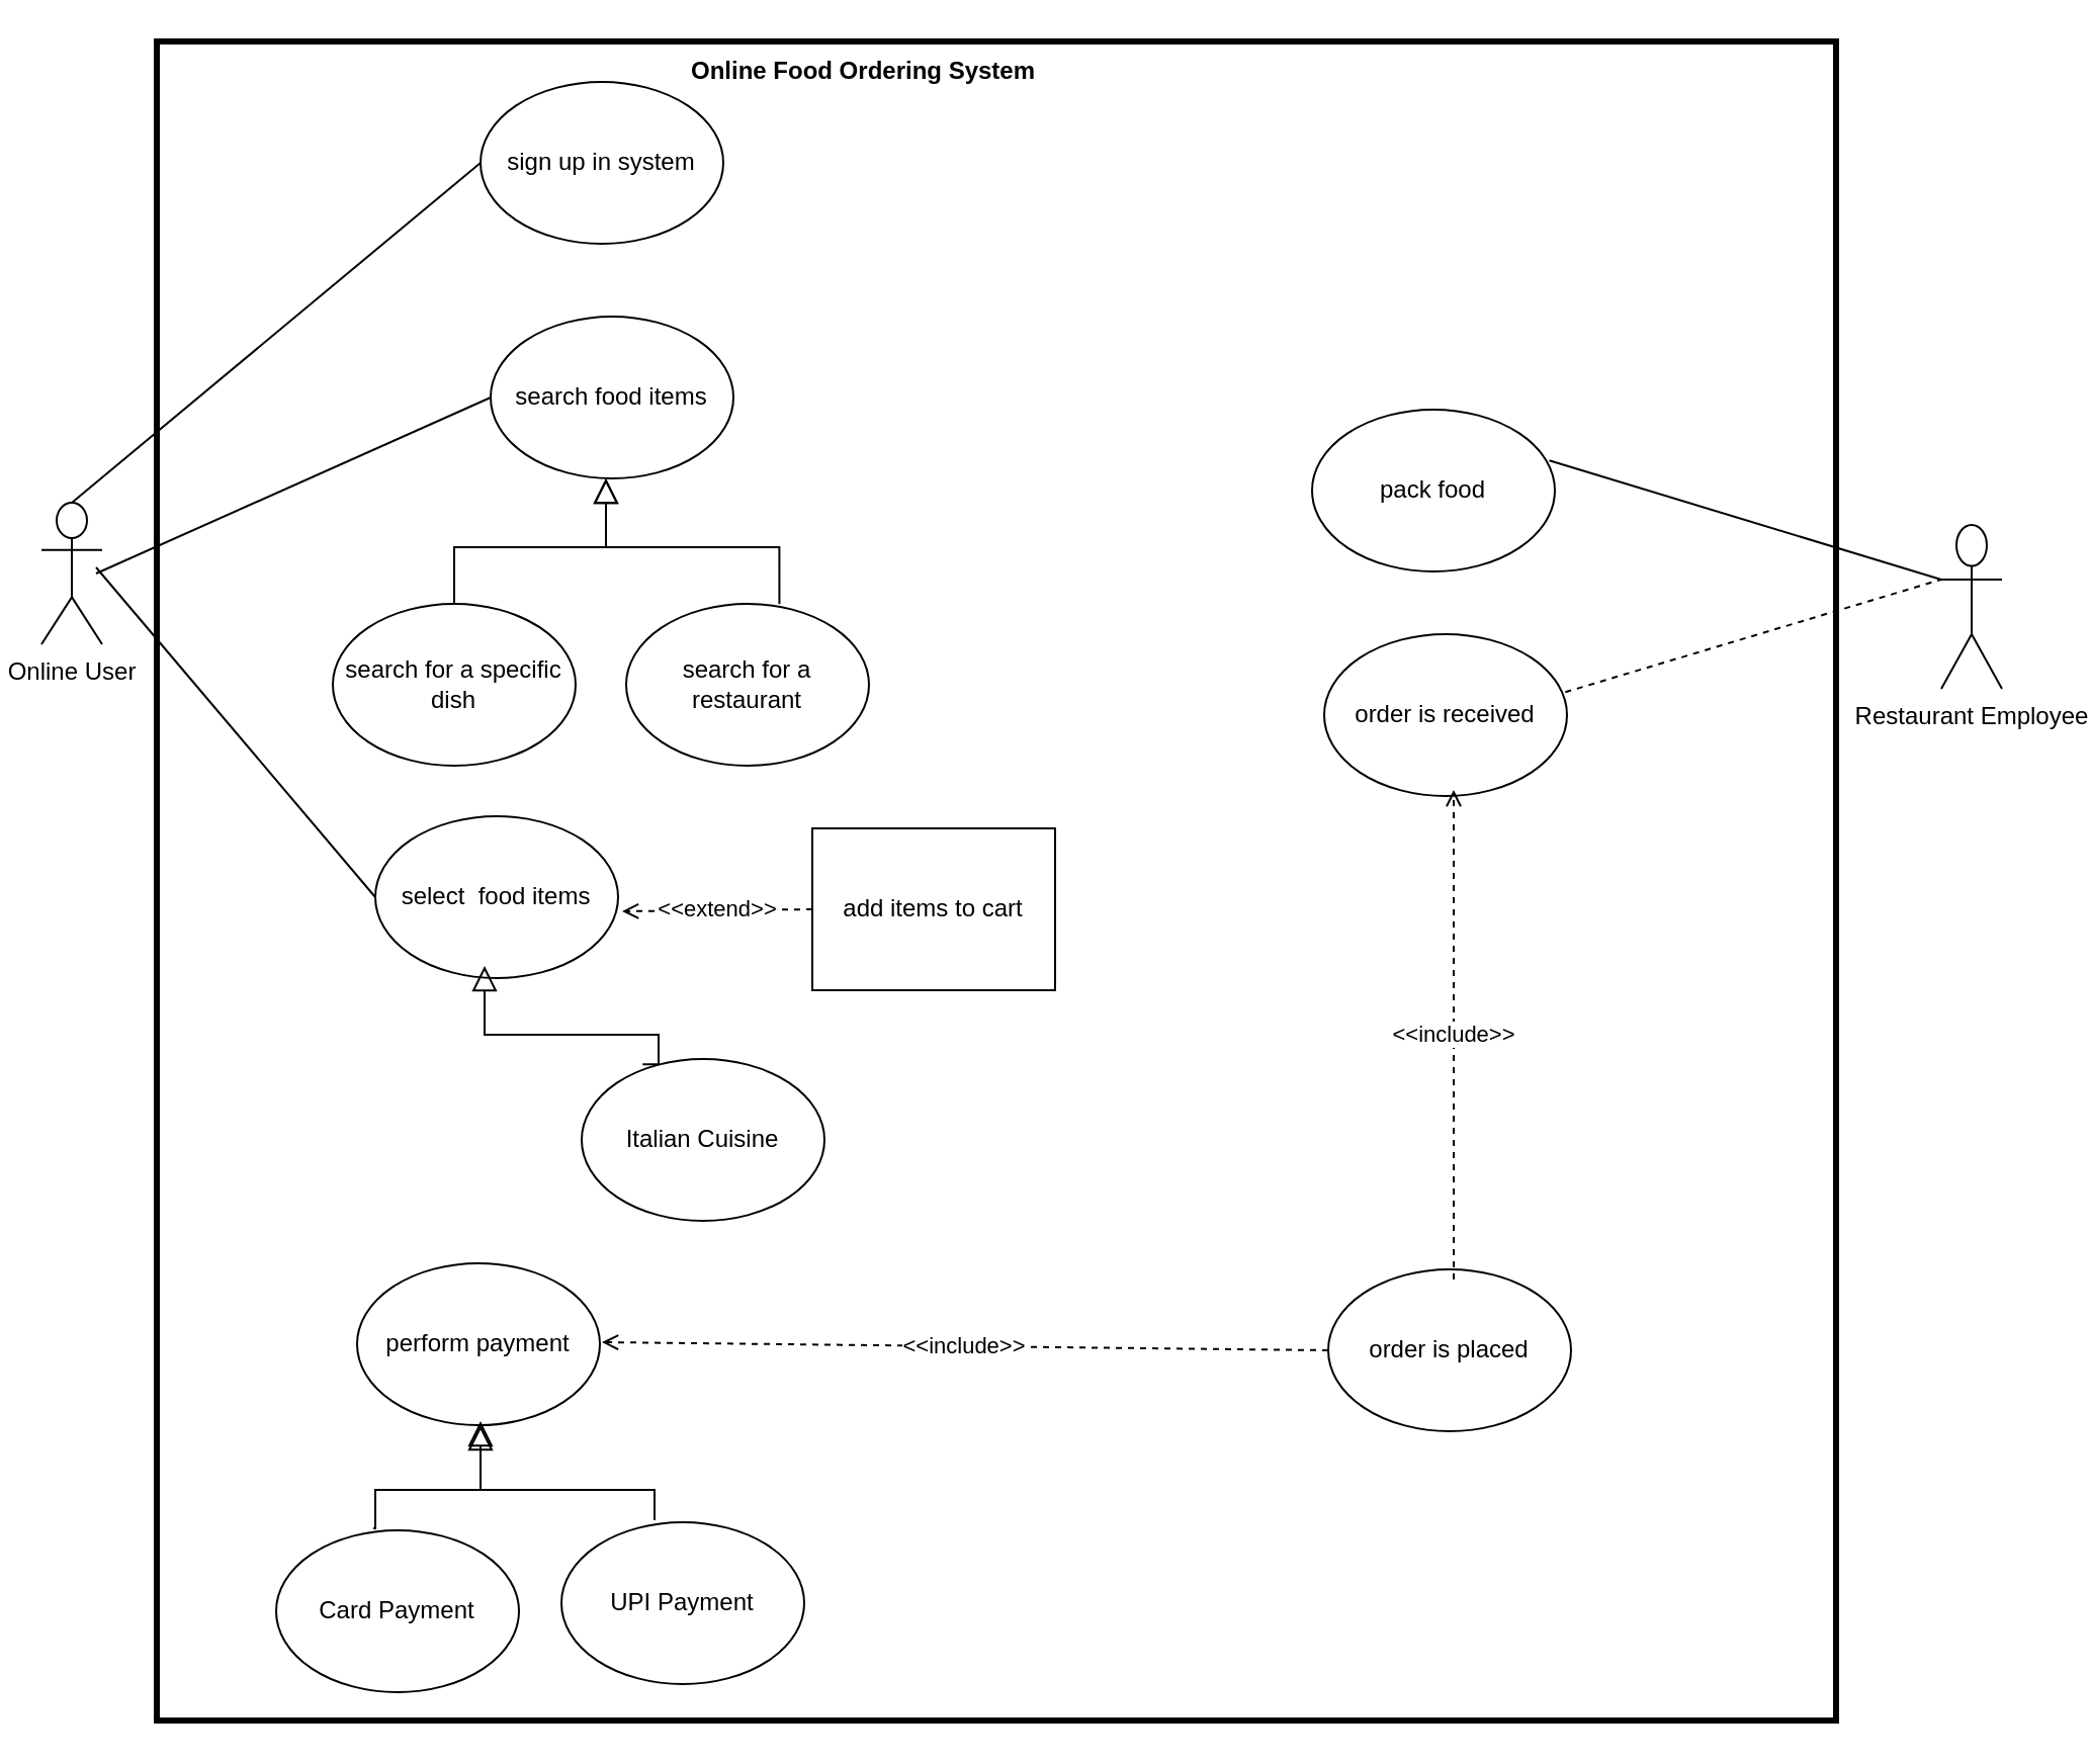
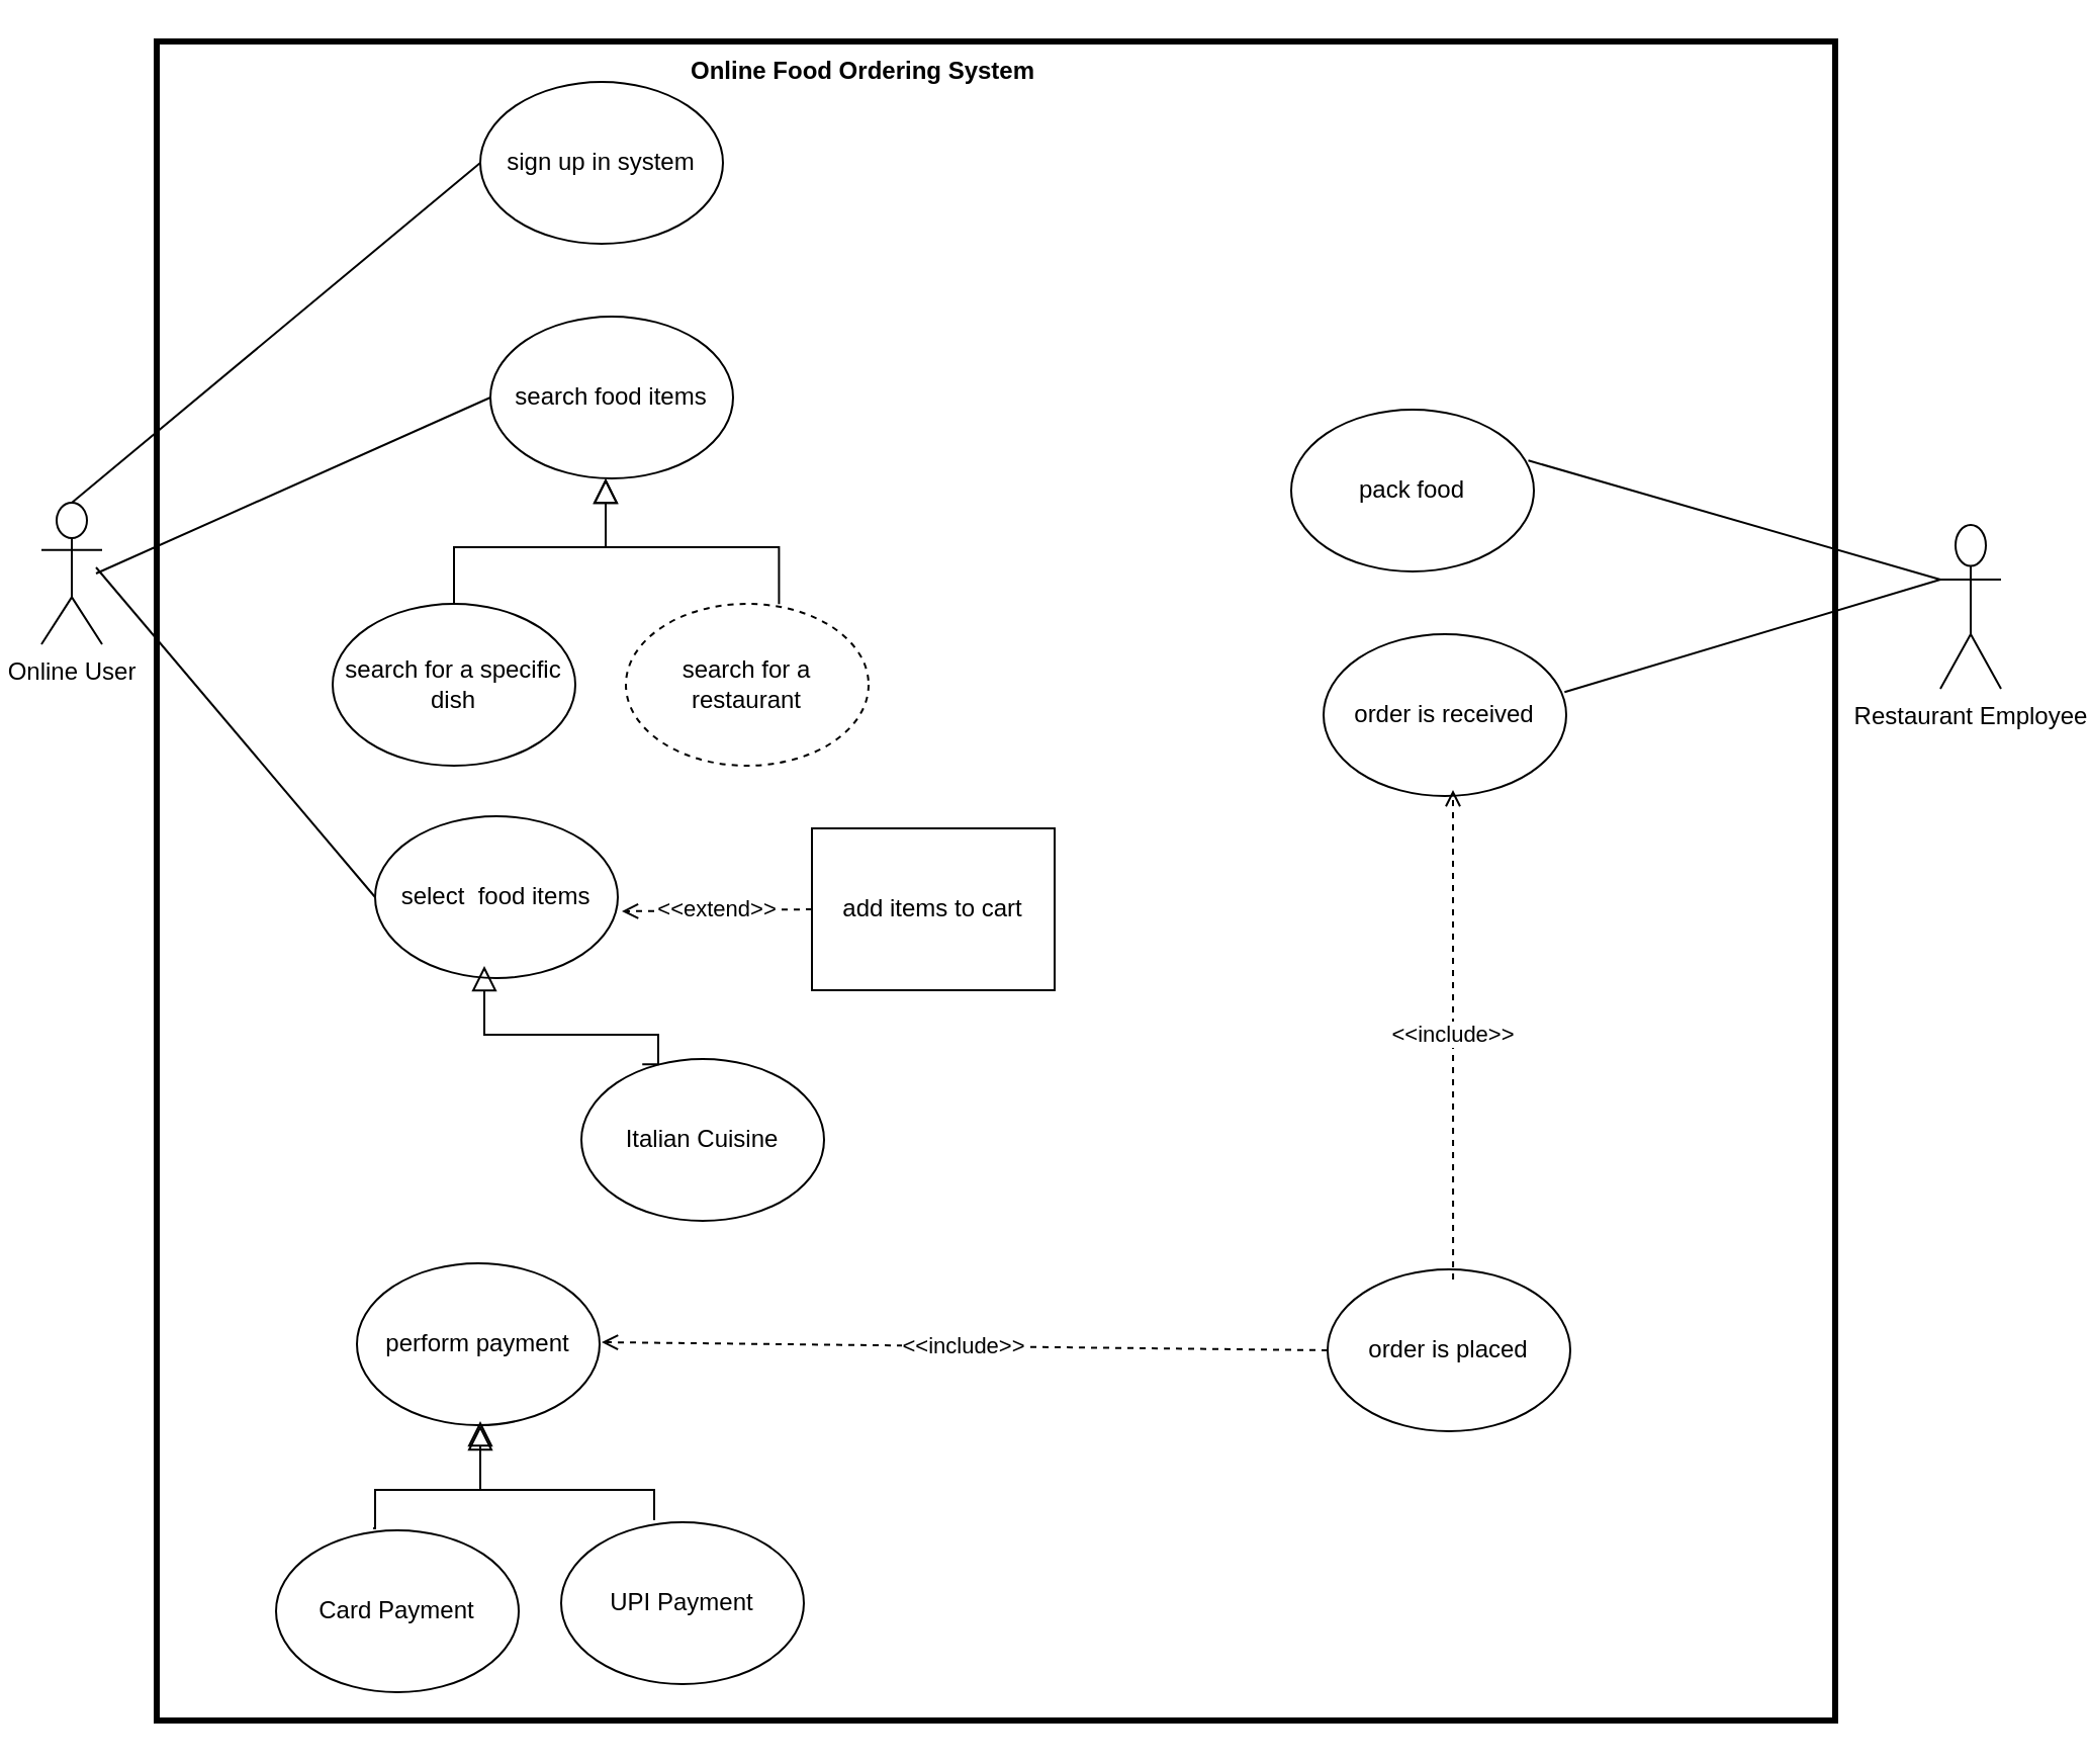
- <mxCell id="12" value="pack food" style="ellipse;whiteSpace=wrap;html=1;strokeWidth=1;" parent="1" vertex="1"><mxGeometry x="648" y="202" width="120" height="80" as="geometry" /></mxCell>
+ <mxCell id="12" value="pack food" style="ellipse;whiteSpace=wrap;html=1;strokeWidth=1;" parent="1" vertex="1"><mxGeometry x="638" y="202" width="120" height="80" as="geometry" /></mxCell>
- <mxCell id="22" style="edgeStyle=none;rounded=0;orthogonalLoop=1;jettySize=auto;html=1;startSize=10;endArrow=none;endFill=0;endSize=10;entryX=0;entryY=0.333;entryDx=0;entryDy=0;exitX=0.993;exitY=0.358;exitDx=0;exitDy=0;exitPerimeter=0;entryPerimeter=0;dashed=1;" parent="1" source="13" target="11" edge="1"><mxGeometry relative="1" as="geometry"><mxPoint x="670" y="236" as="sourcePoint" /><mxPoint x="749" y="296" as="targetPoint" /></mxGeometry></mxCell>
+ <mxCell id="22" style="edgeStyle=none;rounded=0;orthogonalLoop=1;jettySize=auto;html=1;startSize=10;endArrow=none;endFill=0;endSize=10;entryX=0;entryY=0.333;entryDx=0;entryDy=0;exitX=0.993;exitY=0.358;exitDx=0;exitDy=0;exitPerimeter=0;entryPerimeter=0;" parent="1" source="13" target="11" edge="1"><mxGeometry relative="1" as="geometry"><mxPoint x="670" y="236" as="sourcePoint" /><mxPoint x="749" y="296" as="targetPoint" /></mxGeometry></mxCell>
- <mxCell id="6" value="search for a restaurant" style="ellipse;whiteSpace=wrap;html=1;strokeWidth=1;" parent="1" vertex="1"><mxGeometry x="309" y="298" width="120" height="80" as="geometry" /></mxCell>
+ <mxCell id="6" value="search for a restaurant" style="ellipse;whiteSpace=wrap;html=1;strokeWidth=1;dashed=1;" parent="1" vertex="1"><mxGeometry x="309" y="298" width="120" height="80" as="geometry" /></mxCell>
